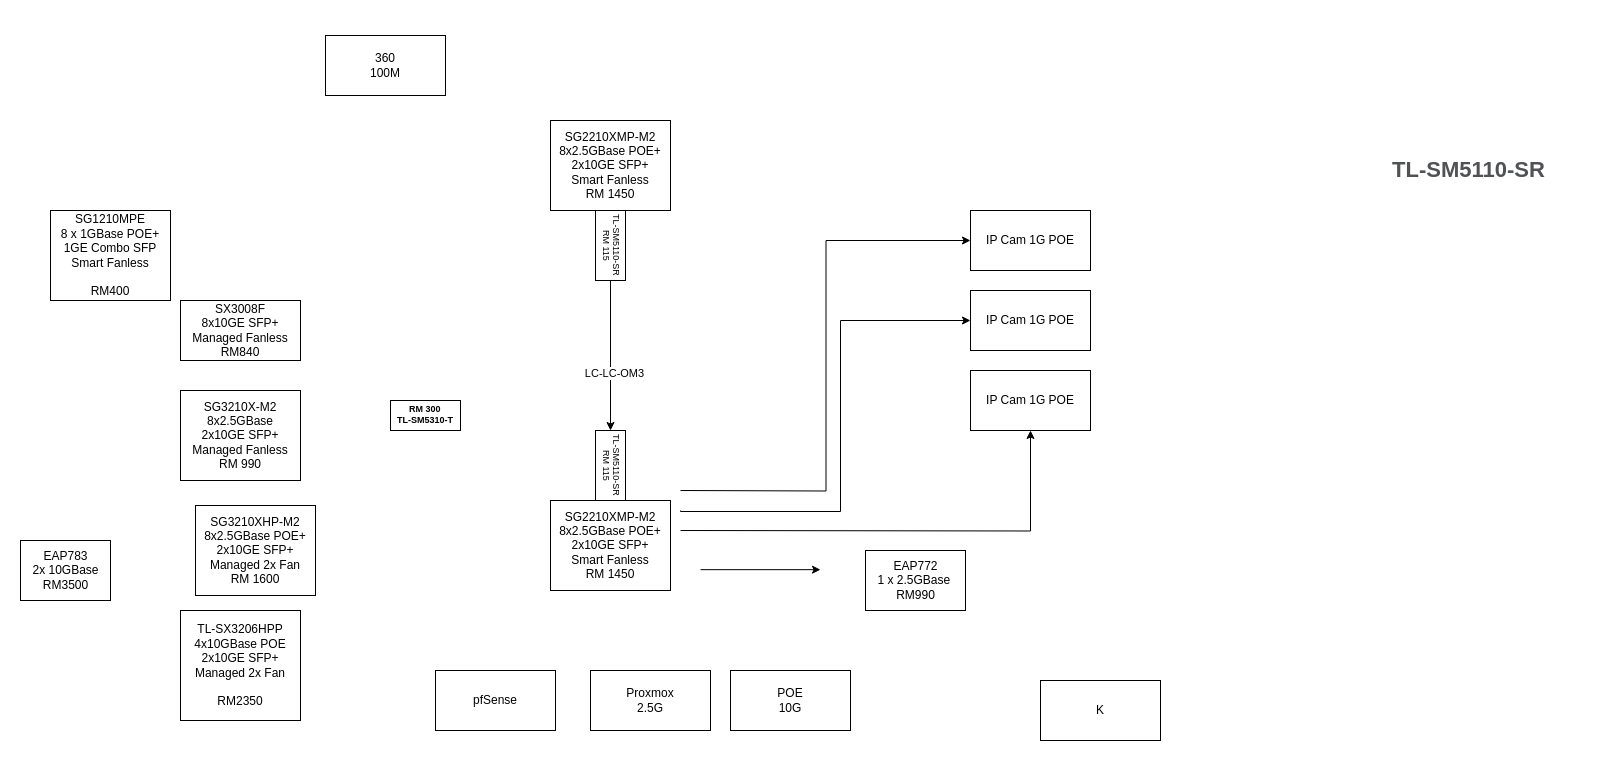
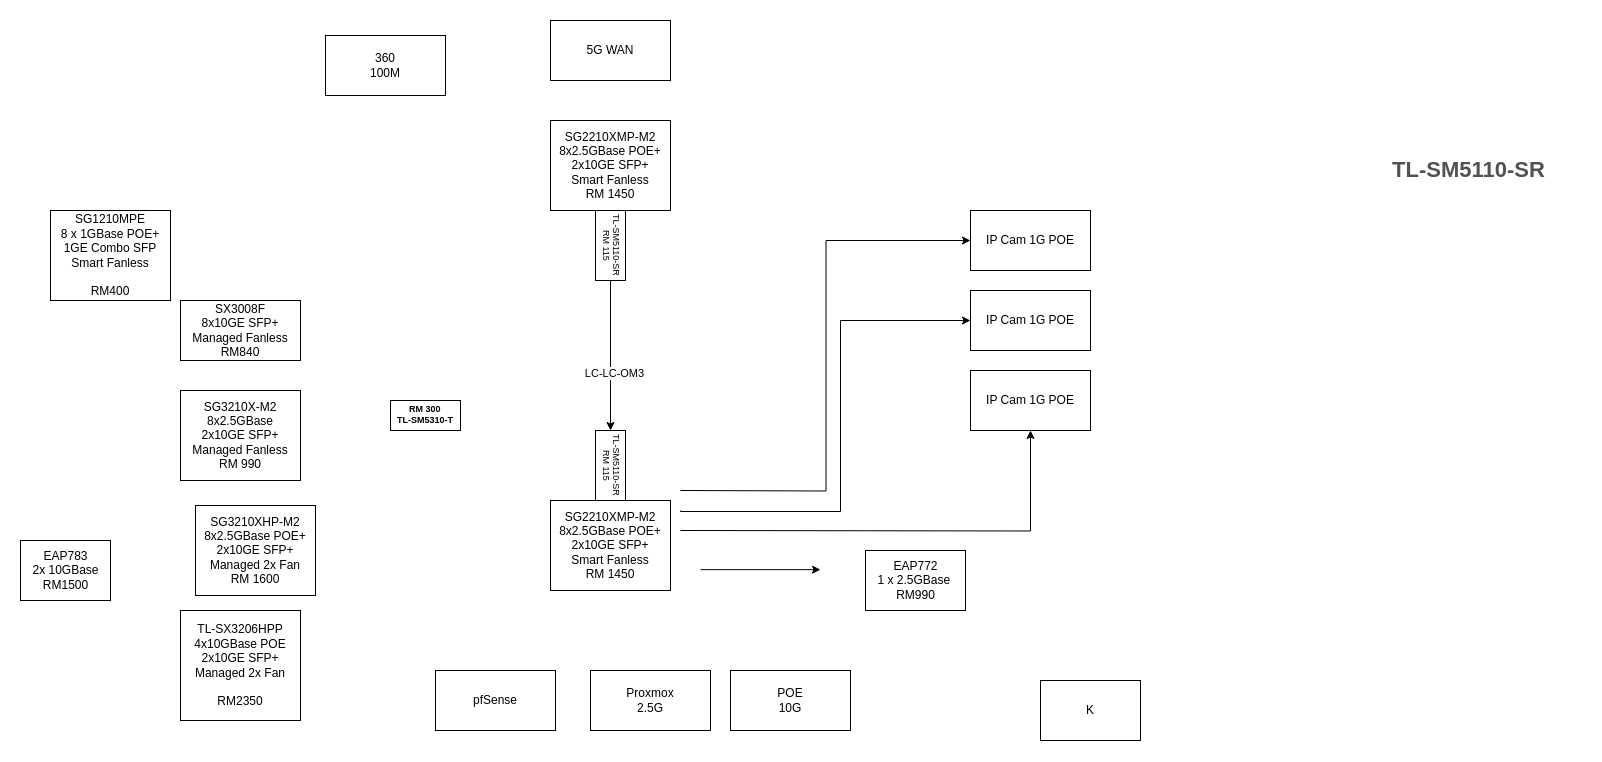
+ <mxCell id="5" value="5G WAN" style="rounded=0;whiteSpace=wrap;html=1;" vertex="1" parent="1"><mxGeometry x="550" y="20" width="120" height="60" as="geometry" /></mxCell>
- <mxCell id="11" value="EAP783&lt;div&gt;2x 10GBase&lt;/div&gt;&lt;div&gt;RM3500&lt;/div&gt;" style="text;html=1;align=center;verticalAlign=middle;resizable=0;points=[];autosize=1;strokeColor=default;" vertex="1" parent="1"><mxGeometry x="20" y="540" width="90" height="60" as="geometry" /></mxCell>
+ <mxCell id="11" value="EAP783&lt;div&gt;2x 10GBase&lt;/div&gt;&lt;div&gt;RM1500&lt;/div&gt;" style="text;html=1;align=center;verticalAlign=middle;resizable=0;points=[];autosize=1;strokeColor=default;" vertex="1" parent="1"><mxGeometry x="20" y="540" width="90" height="60" as="geometry" /></mxCell>
- <mxCell id="3" value="K" style="rounded=0;whiteSpace=wrap;html=1;" vertex="1" parent="1"><mxGeometry x="1040" y="680" width="120" height="60" as="geometry" /></mxCell>
+ <mxCell id="3" value="K" style="rounded=0;whiteSpace=wrap;html=1;" vertex="1" parent="1"><mxGeometry x="1040" y="680" width="100" height="60" as="geometry" /></mxCell>
